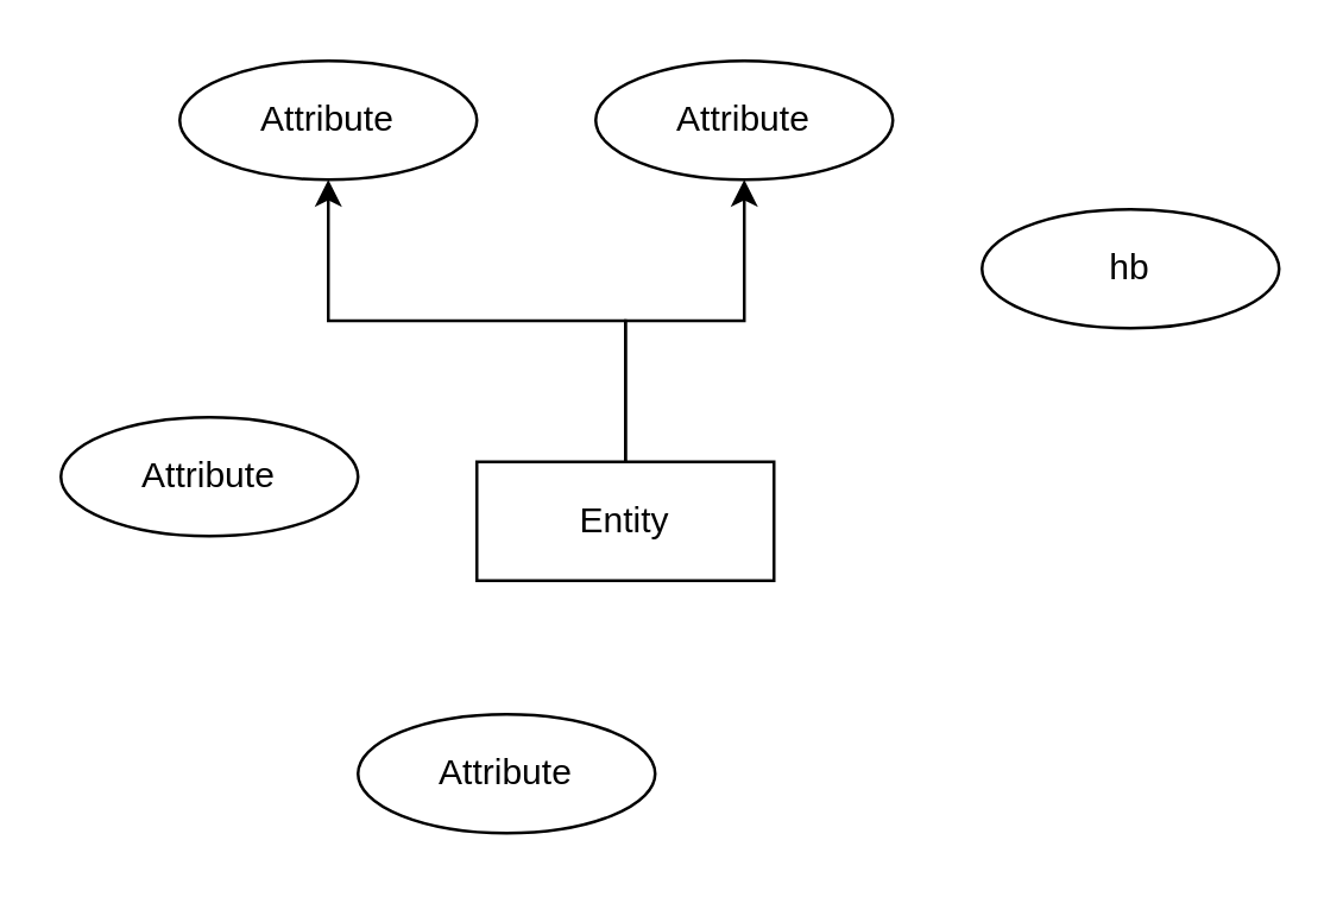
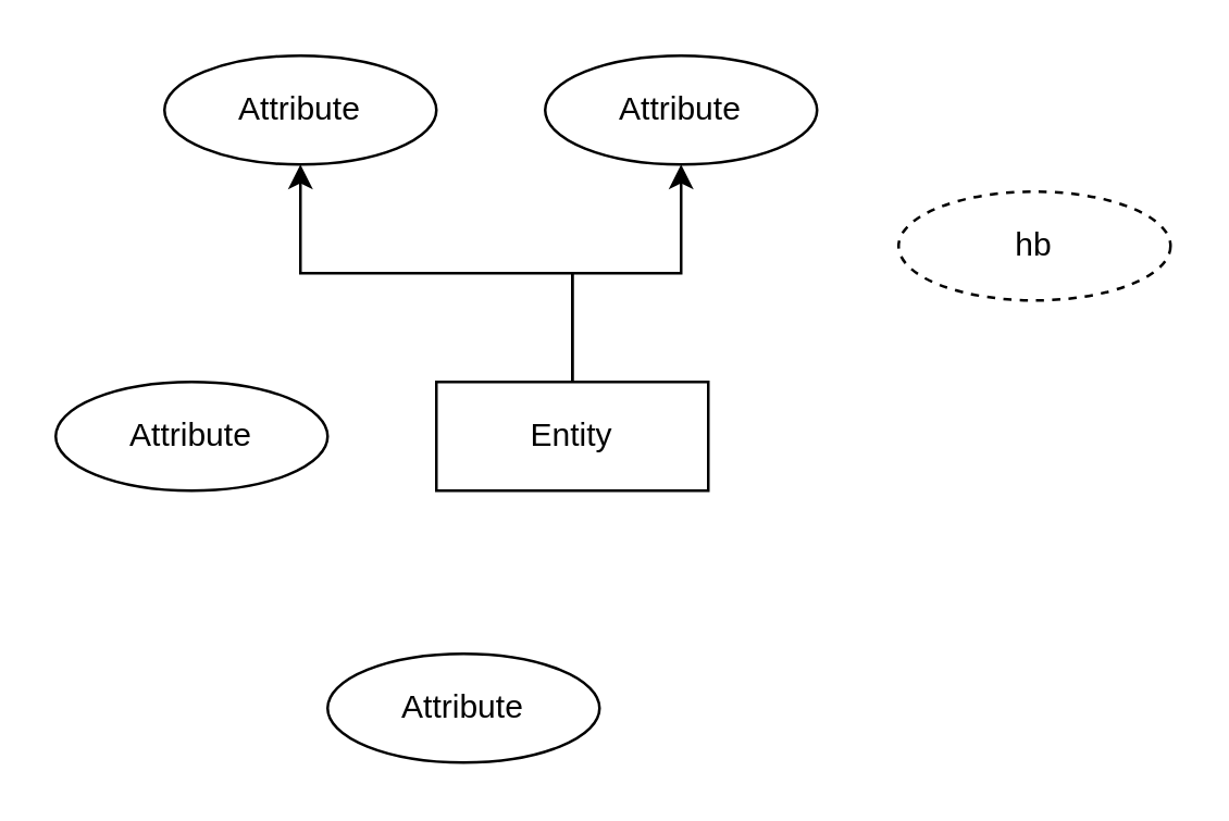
- <mxCell id="6" value="hb" style="ellipse;whiteSpace=wrap;html=1;align=center;" vertex="1" parent="1"><mxGeometry x="330" y="70" width="100" height="40" as="geometry" /></mxCell>
+ <mxCell id="6" value="hb" style="ellipse;whiteSpace=wrap;html=1;align=center;dashed=1;" vertex="1" parent="1"><mxGeometry x="330" y="70" width="100" height="40" as="geometry" /></mxCell>
- <mxCell id="5" value="Entity" style="whiteSpace=wrap;html=1;align=center;" vertex="1" parent="1"><mxGeometry x="160" y="155" width="100" height="40" as="geometry" /></mxCell>
+ <mxCell id="5" value="Entity" style="whiteSpace=wrap;html=1;align=center;" vertex="1" parent="1"><mxGeometry x="160" y="140" width="100" height="40" as="geometry" /></mxCell>
